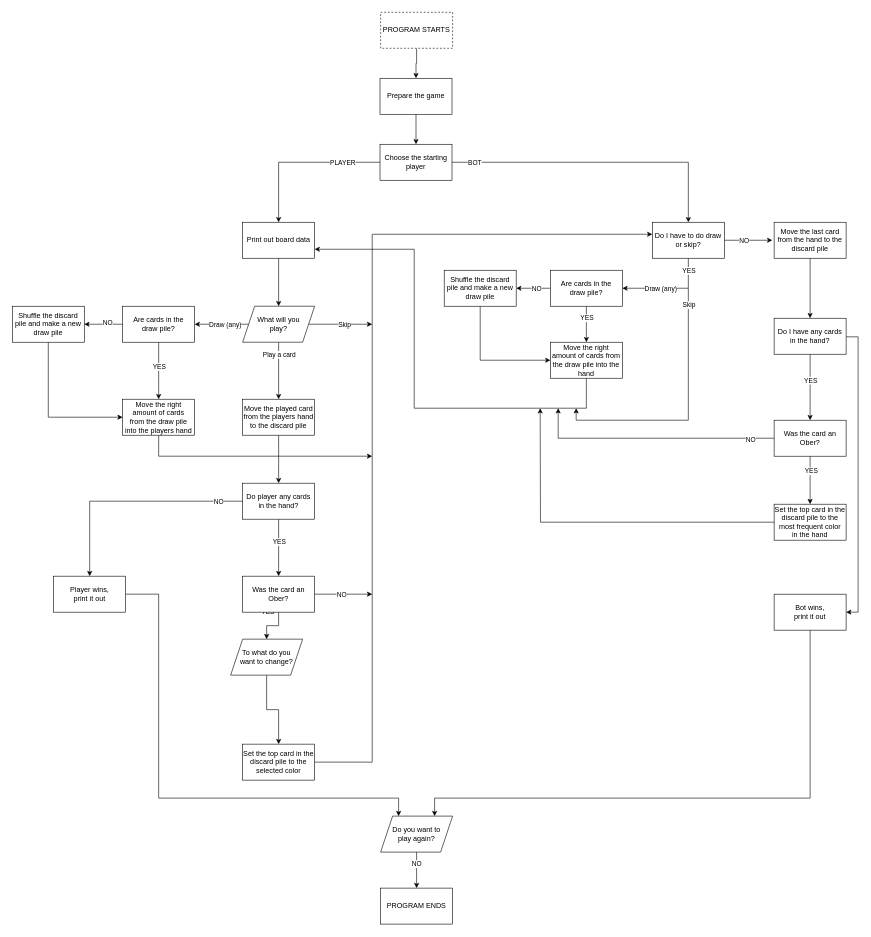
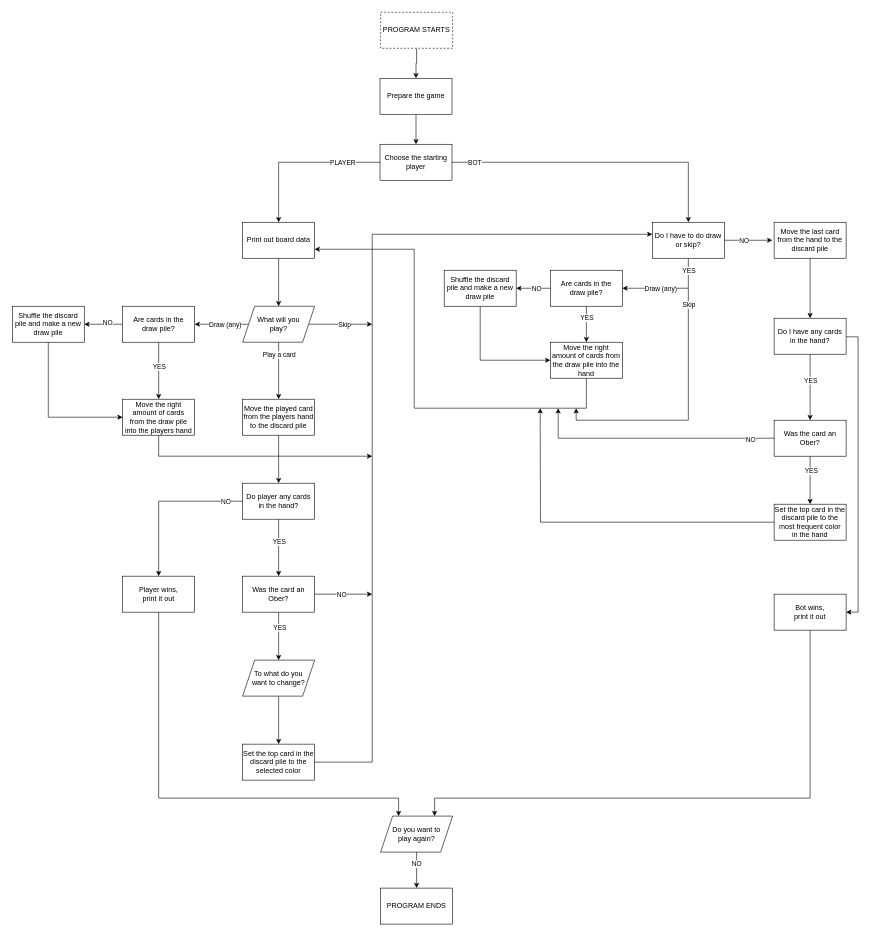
- <mxCell id="82" value="Player wins,&lt;div&gt;print it out&lt;/div&gt;" style="rounded=0;whiteSpace=wrap;html=1;" vertex="1" parent="1"><mxGeometry x="89" y="960" width="120" height="60" as="geometry" /></mxCell>
+ <mxCell id="82" value="Player wins,&lt;div&gt;print it out&lt;/div&gt;" style="rounded=0;whiteSpace=wrap;html=1;" vertex="1" parent="1"><mxGeometry x="204" y="960" width="120" height="60" as="geometry" /></mxCell>
- <mxCell id="49" value="To what do you&lt;div&gt;want to change?&lt;/div&gt;" style="shape=parallelogram;perimeter=parallelogramPerimeter;whiteSpace=wrap;html=1;fixedSize=1;rounded=0;" vertex="1" parent="1"><mxGeometry x="384" y="1065" width="120" height="60" as="geometry" /></mxCell>
+ <mxCell id="49" value="To what do you&lt;div&gt;want to change?&lt;/div&gt;" style="shape=parallelogram;perimeter=parallelogramPerimeter;whiteSpace=wrap;html=1;fixedSize=1;rounded=0;" vertex="1" parent="1"><mxGeometry x="404" y="1100" width="120" height="60" as="geometry" /></mxCell>
